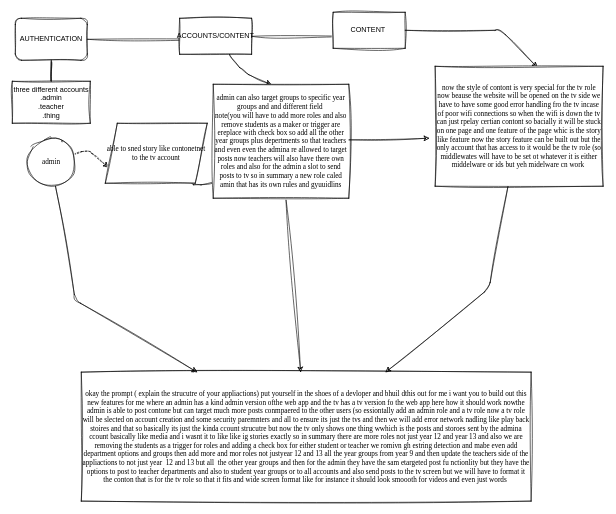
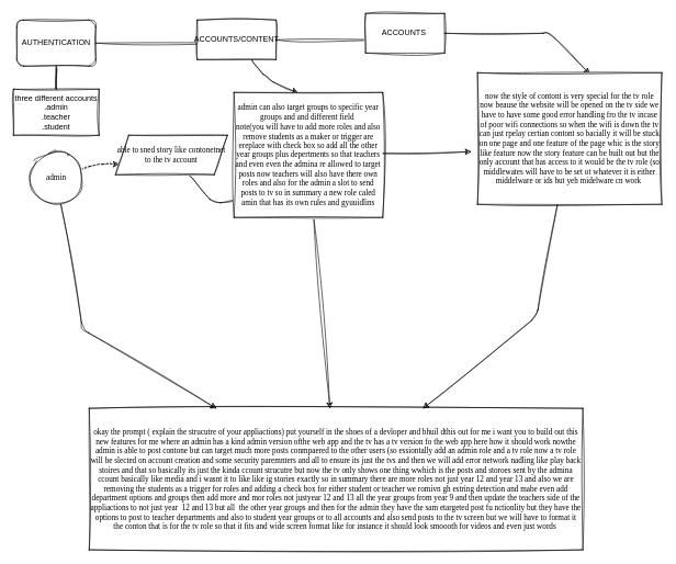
- <mxCell id="9" value="CONTENT&amp;nbsp;" style="whiteSpace=wrap;html=1;sketch=1;curveFitting=1;jiggle=2;" parent="1" vertex="1"><mxGeometry x="555" y="20" width="120" height="60" as="geometry" /></mxCell>
+ <mxCell id="9" value="ACCOUNTS&amp;nbsp;" style="whiteSpace=wrap;html=1;sketch=1;curveFitting=1;jiggle=2;" parent="1" vertex="1"><mxGeometry x="555" y="20" width="120" height="60" as="geometry" /></mxCell>
- <mxCell id="11" value="three different accounts&lt;br&gt;.admin&lt;br&gt;.teacher&lt;br&gt;.thing&lt;br&gt;" style="whiteSpace=wrap;html=1;sketch=1;curveFitting=1;jiggle=2;" parent="1" vertex="1"><mxGeometry x="20" y="135" width="130" height="70" as="geometry" /></mxCell>
+ <mxCell id="11" value="three different accounts&lt;br&gt;.admin&lt;br&gt;.teacher&lt;br&gt;.student&lt;br&gt;" style="whiteSpace=wrap;html=1;sketch=1;curveFitting=1;jiggle=2;" parent="1" vertex="1"><mxGeometry x="20" y="135" width="130" height="70" as="geometry" /></mxCell>
- <mxCell id="14" value="able to sned story like contonetnet to the tv account" style="shape=parallelogram;perimeter=parallelogramPerimeter;whiteSpace=wrap;html=1;fixedSize=1;fontFamily=Comic Sans MS;sketch=1;curveFitting=1;jiggle=2;" parent="1" vertex="1"><mxGeometry x="175" y="205" width="170" height="100" as="geometry" /></mxCell>
+ <mxCell id="14" value="able to sned story like contonetnet to the tv account" style="shape=parallelogram;perimeter=parallelogramPerimeter;whiteSpace=wrap;html=1;fixedSize=1;fontFamily=Comic Sans MS;sketch=1;curveFitting=1;jiggle=2;" parent="1" vertex="1"><mxGeometry x="175" y="205" width="170" height="60" as="geometry" /></mxCell>
